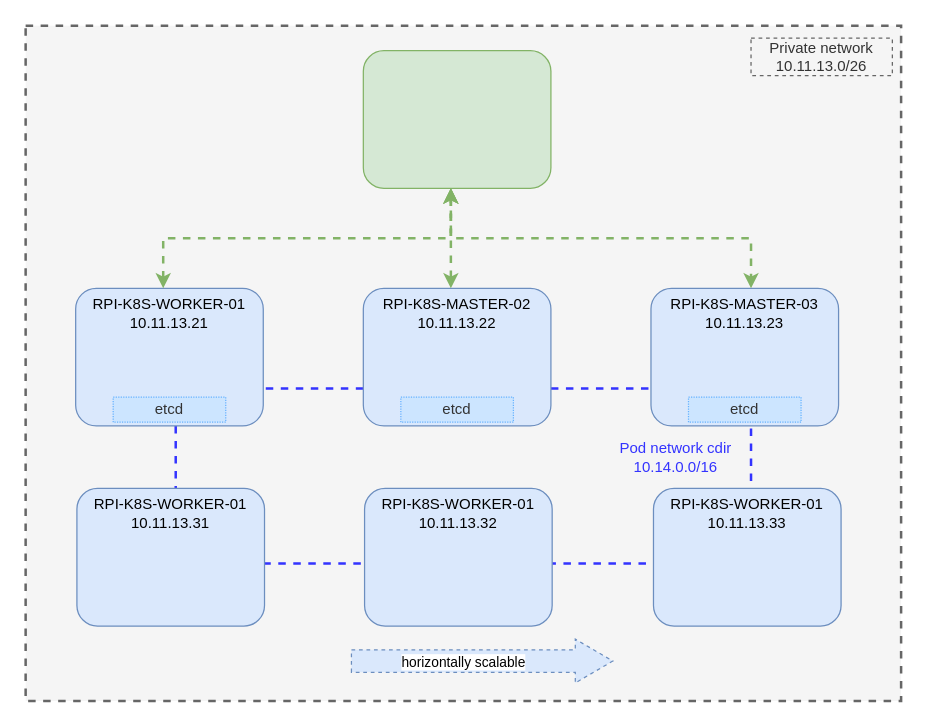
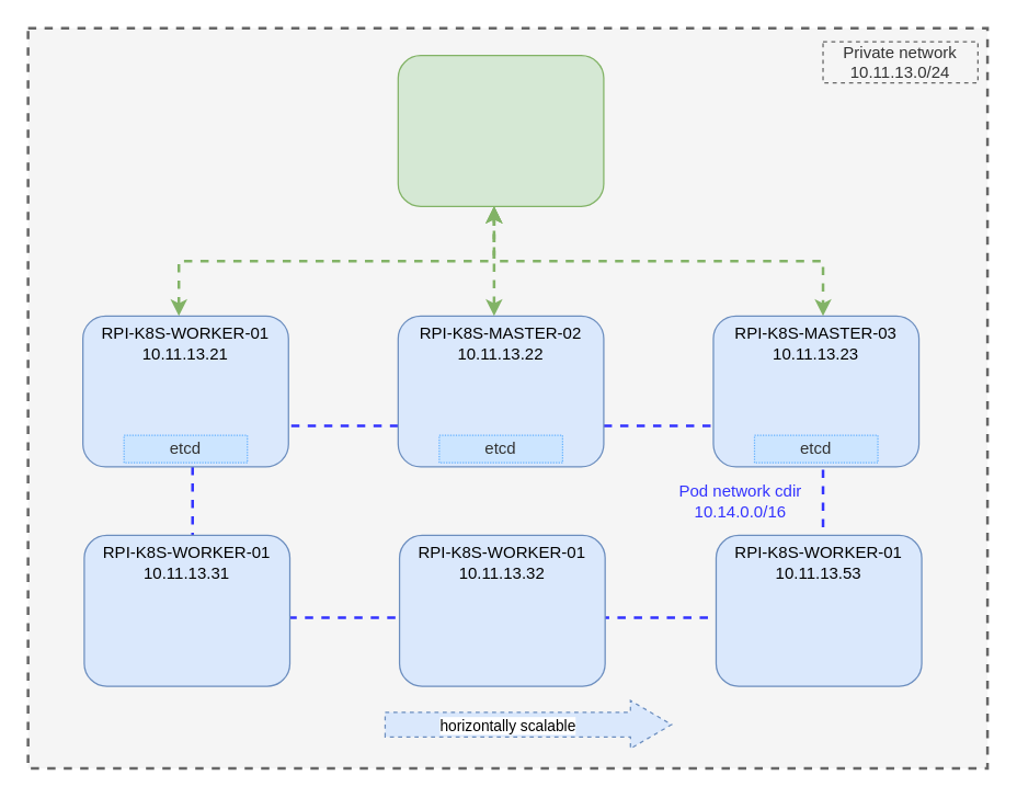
- <mxCell id="40" value="Private network&lt;br&gt;10.11.13.0/26" style="text;html=1;strokeColor=#666666;fillColor=none;align=center;verticalAlign=middle;whiteSpace=wrap;rounded=0;dashed=1;fontColor=#333333;" vertex="1" parent="1"><mxGeometry x="600" y="30" width="113" height="30" as="geometry" /></mxCell>
+ <mxCell id="40" value="Private network&lt;br&gt;10.11.13.0/24" style="text;html=1;strokeColor=#666666;fillColor=none;align=center;verticalAlign=middle;whiteSpace=wrap;rounded=0;dashed=1;fontColor=#333333;" vertex="1" parent="1"><mxGeometry x="600" y="30" width="113" height="30" as="geometry" /></mxCell>
- <mxCell id="29" value="RPI-K8S-WORKER-01&lt;br&gt;10.11.13.33" style="text;html=1;strokeColor=none;fillColor=none;align=center;verticalAlign=middle;whiteSpace=wrap;rounded=0;" vertex="1" parent="27"><mxGeometry x="10" y="5" width="130" height="30" as="geometry" /></mxCell>
+ <mxCell id="29" value="RPI-K8S-WORKER-01&lt;br&gt;10.11.13.53" style="text;html=1;strokeColor=none;fillColor=none;align=center;verticalAlign=middle;whiteSpace=wrap;rounded=0;" vertex="1" parent="27"><mxGeometry x="10" y="5" width="130" height="30" as="geometry" /></mxCell>
